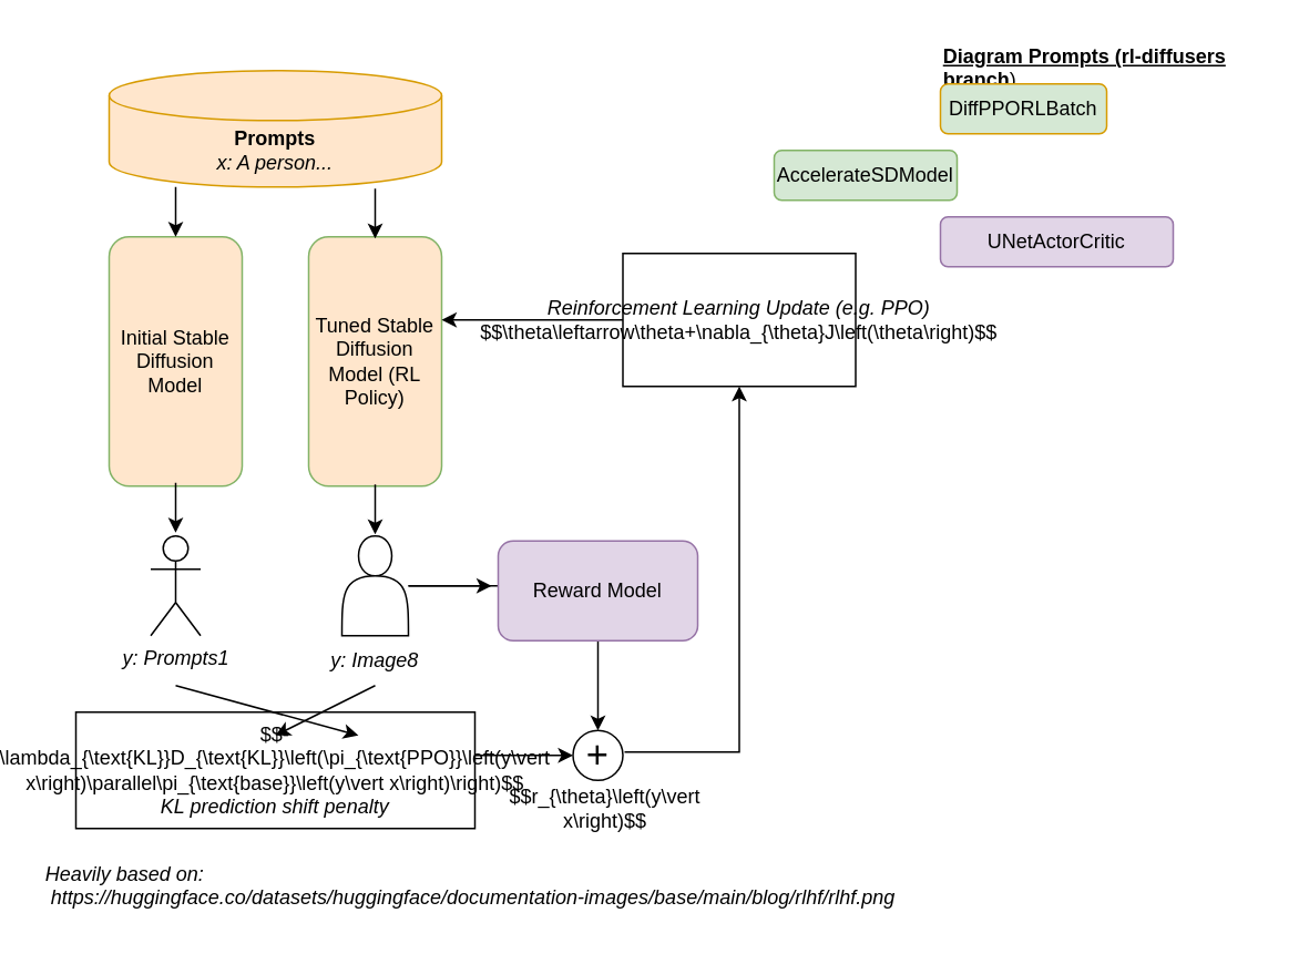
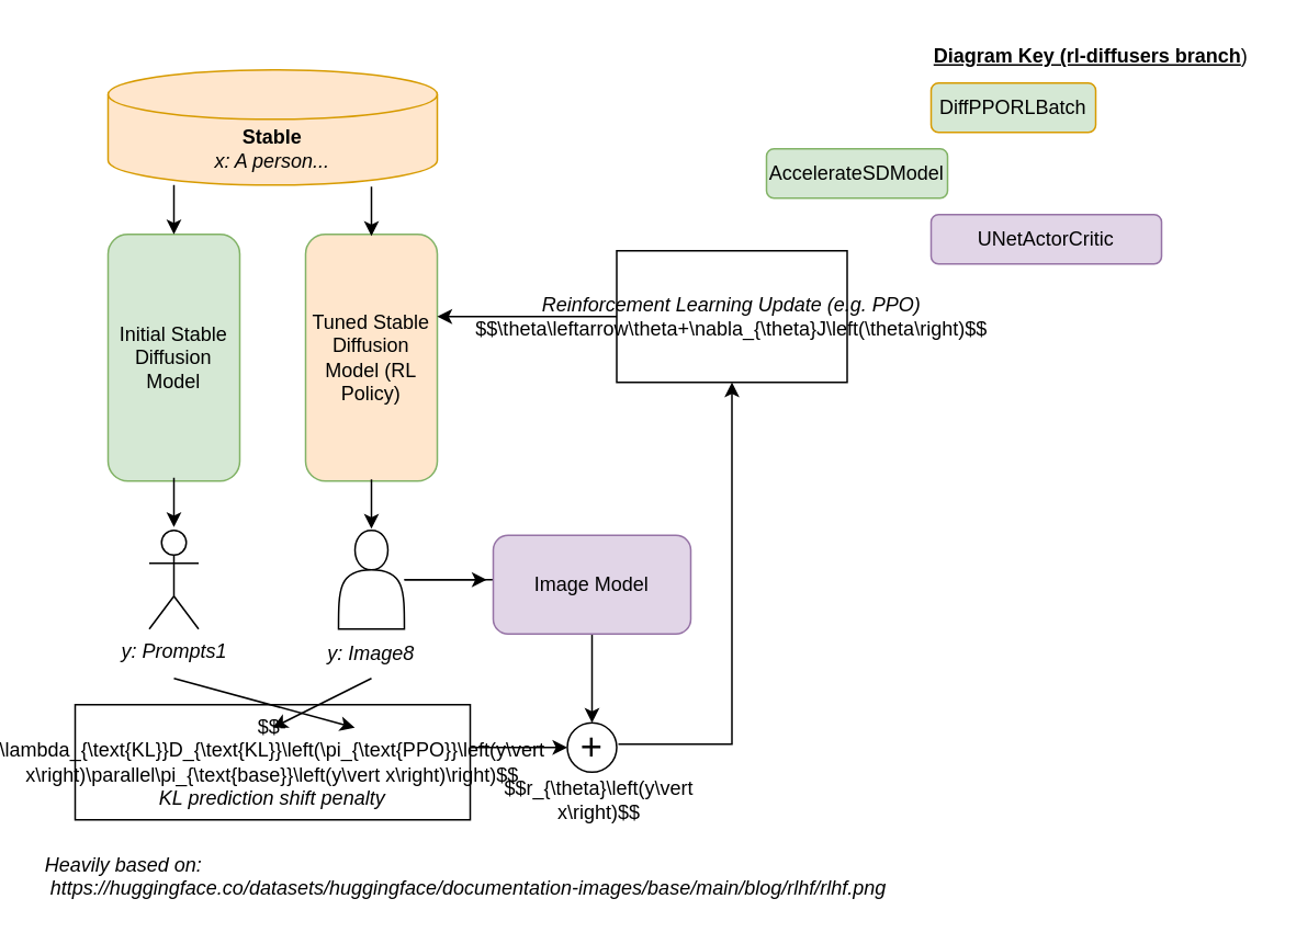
- <mxCell id="25" value="&lt;div&gt;&lt;u&gt;&lt;b&gt;Diagram Prompts (rl-diffusers branch&lt;/b&gt;&lt;/u&gt;)&lt;/div&gt;" style="text;whiteSpace=wrap;html=1;" vertex="1" parent="1"><mxGeometry x="560" y="20" width="200" height="40" as="geometry" /></mxCell>
+ <mxCell id="25" value="&lt;div&gt;&lt;u&gt;&lt;b&gt;Diagram Key (rl-diffusers branch&lt;/b&gt;&lt;/u&gt;)&lt;/div&gt;" style="text;whiteSpace=wrap;html=1;" vertex="1" parent="1"><mxGeometry x="560" y="20" width="200" height="40" as="geometry" /></mxCell>
- <mxCell id="4" value="&lt;div&gt;&lt;b&gt;Prompts&lt;/b&gt;&lt;/div&gt;&lt;div&gt;&lt;i&gt;x: A person...&lt;/i&gt;&lt;br&gt;&lt;/div&gt;" style="shape=cylinder3;whiteSpace=wrap;html=1;boundedLbl=1;backgroundOutline=1;size=15;rounded=0;fillColor=#ffe6cc;strokeColor=#d79b00;" parent="1" vertex="1"><mxGeometry x="60" y="42" width="200" height="70" as="geometry" /></mxCell>
+ <mxCell id="4" value="&lt;div&gt;&lt;b&gt;Stable&lt;/b&gt;&lt;/div&gt;&lt;div&gt;&lt;i&gt;x: A person...&lt;/i&gt;&lt;br&gt;&lt;/div&gt;" style="shape=cylinder3;whiteSpace=wrap;html=1;boundedLbl=1;backgroundOutline=1;size=15;rounded=0;fillColor=#ffe6cc;strokeColor=#d79b00;" parent="1" vertex="1"><mxGeometry x="60" y="42" width="200" height="70" as="geometry" /></mxCell>
- <mxCell id="3" value="Initial Stable Diffusion Model" style="rounded=1;whiteSpace=wrap;html=1;fillColor=#ffe6cc;strokeColor=#82b366;" parent="1" vertex="1"><mxGeometry x="60" y="142" width="80" height="150" as="geometry" /></mxCell>
+ <mxCell id="3" value="Initial Stable Diffusion Model" style="rounded=1;whiteSpace=wrap;html=1;fillColor=#d5e8d4;strokeColor=#82b366;" parent="1" vertex="1"><mxGeometry x="60" y="142" width="80" height="150" as="geometry" /></mxCell>
- <mxCell id="17" value="Reward Model" style="rounded=1;whiteSpace=wrap;html=1;fillColor=#e1d5e7;strokeColor=#9673a6;" parent="1" vertex="1"><mxGeometry x="294" y="325" width="120" height="60" as="geometry" /></mxCell>
+ <mxCell id="17" value="Image Model" style="rounded=1;whiteSpace=wrap;html=1;fillColor=#e1d5e7;strokeColor=#9673a6;" parent="1" vertex="1"><mxGeometry x="294" y="325" width="120" height="60" as="geometry" /></mxCell>
